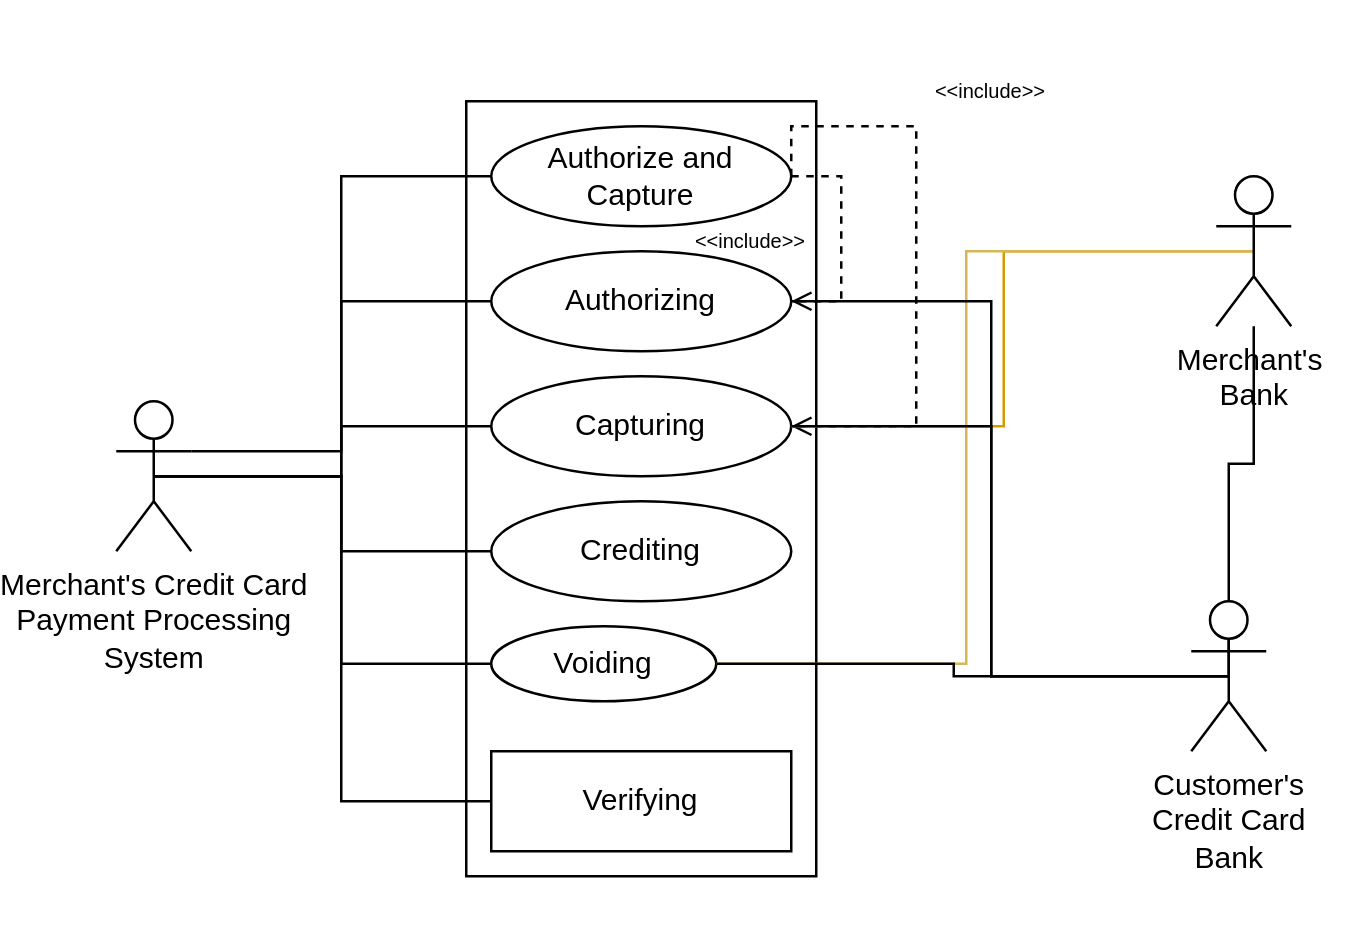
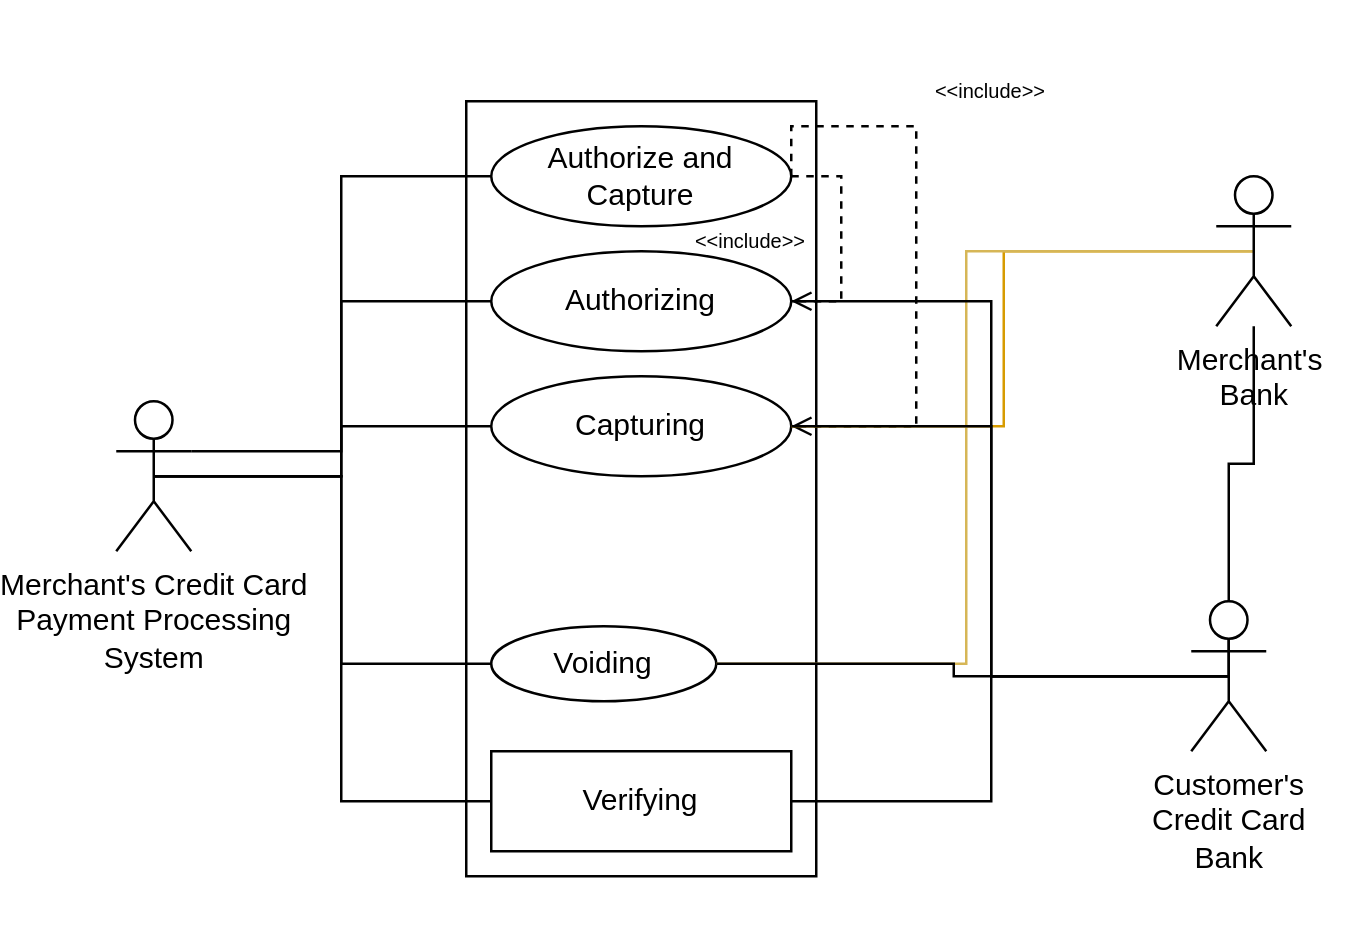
- <mxCell id="13" style="edgeStyle=orthogonalEdgeStyle;rounded=0;orthogonalLoop=1;jettySize=auto;html=1;exitX=0.5;exitY=0.5;exitDx=0;exitDy=0;exitPerimeter=0;endArrow=none;endFill=0;" edge="1" parent="1" source="17" target="8"><mxGeometry relative="1" as="geometry" /></mxCell>
- <mxCell id="8" value="Crediting" style="ellipse;whiteSpace=wrap;html=1;" vertex="1" parent="1"><mxGeometry x="170" y="200" width="120" height="40" as="geometry" /></mxCell>
+ <mxCell id="22" style="edgeStyle=orthogonalEdgeStyle;rounded=0;orthogonalLoop=1;jettySize=auto;html=1;exitX=0.5;exitY=0.5;exitDx=0;exitDy=0;exitPerimeter=0;entryX=1;entryY=0.5;entryDx=0;entryDy=0;endArrow=none;endFill=0;" edge="1" parent="1" source="26" target="10"><mxGeometry relative="1" as="geometry" /></mxCell>
